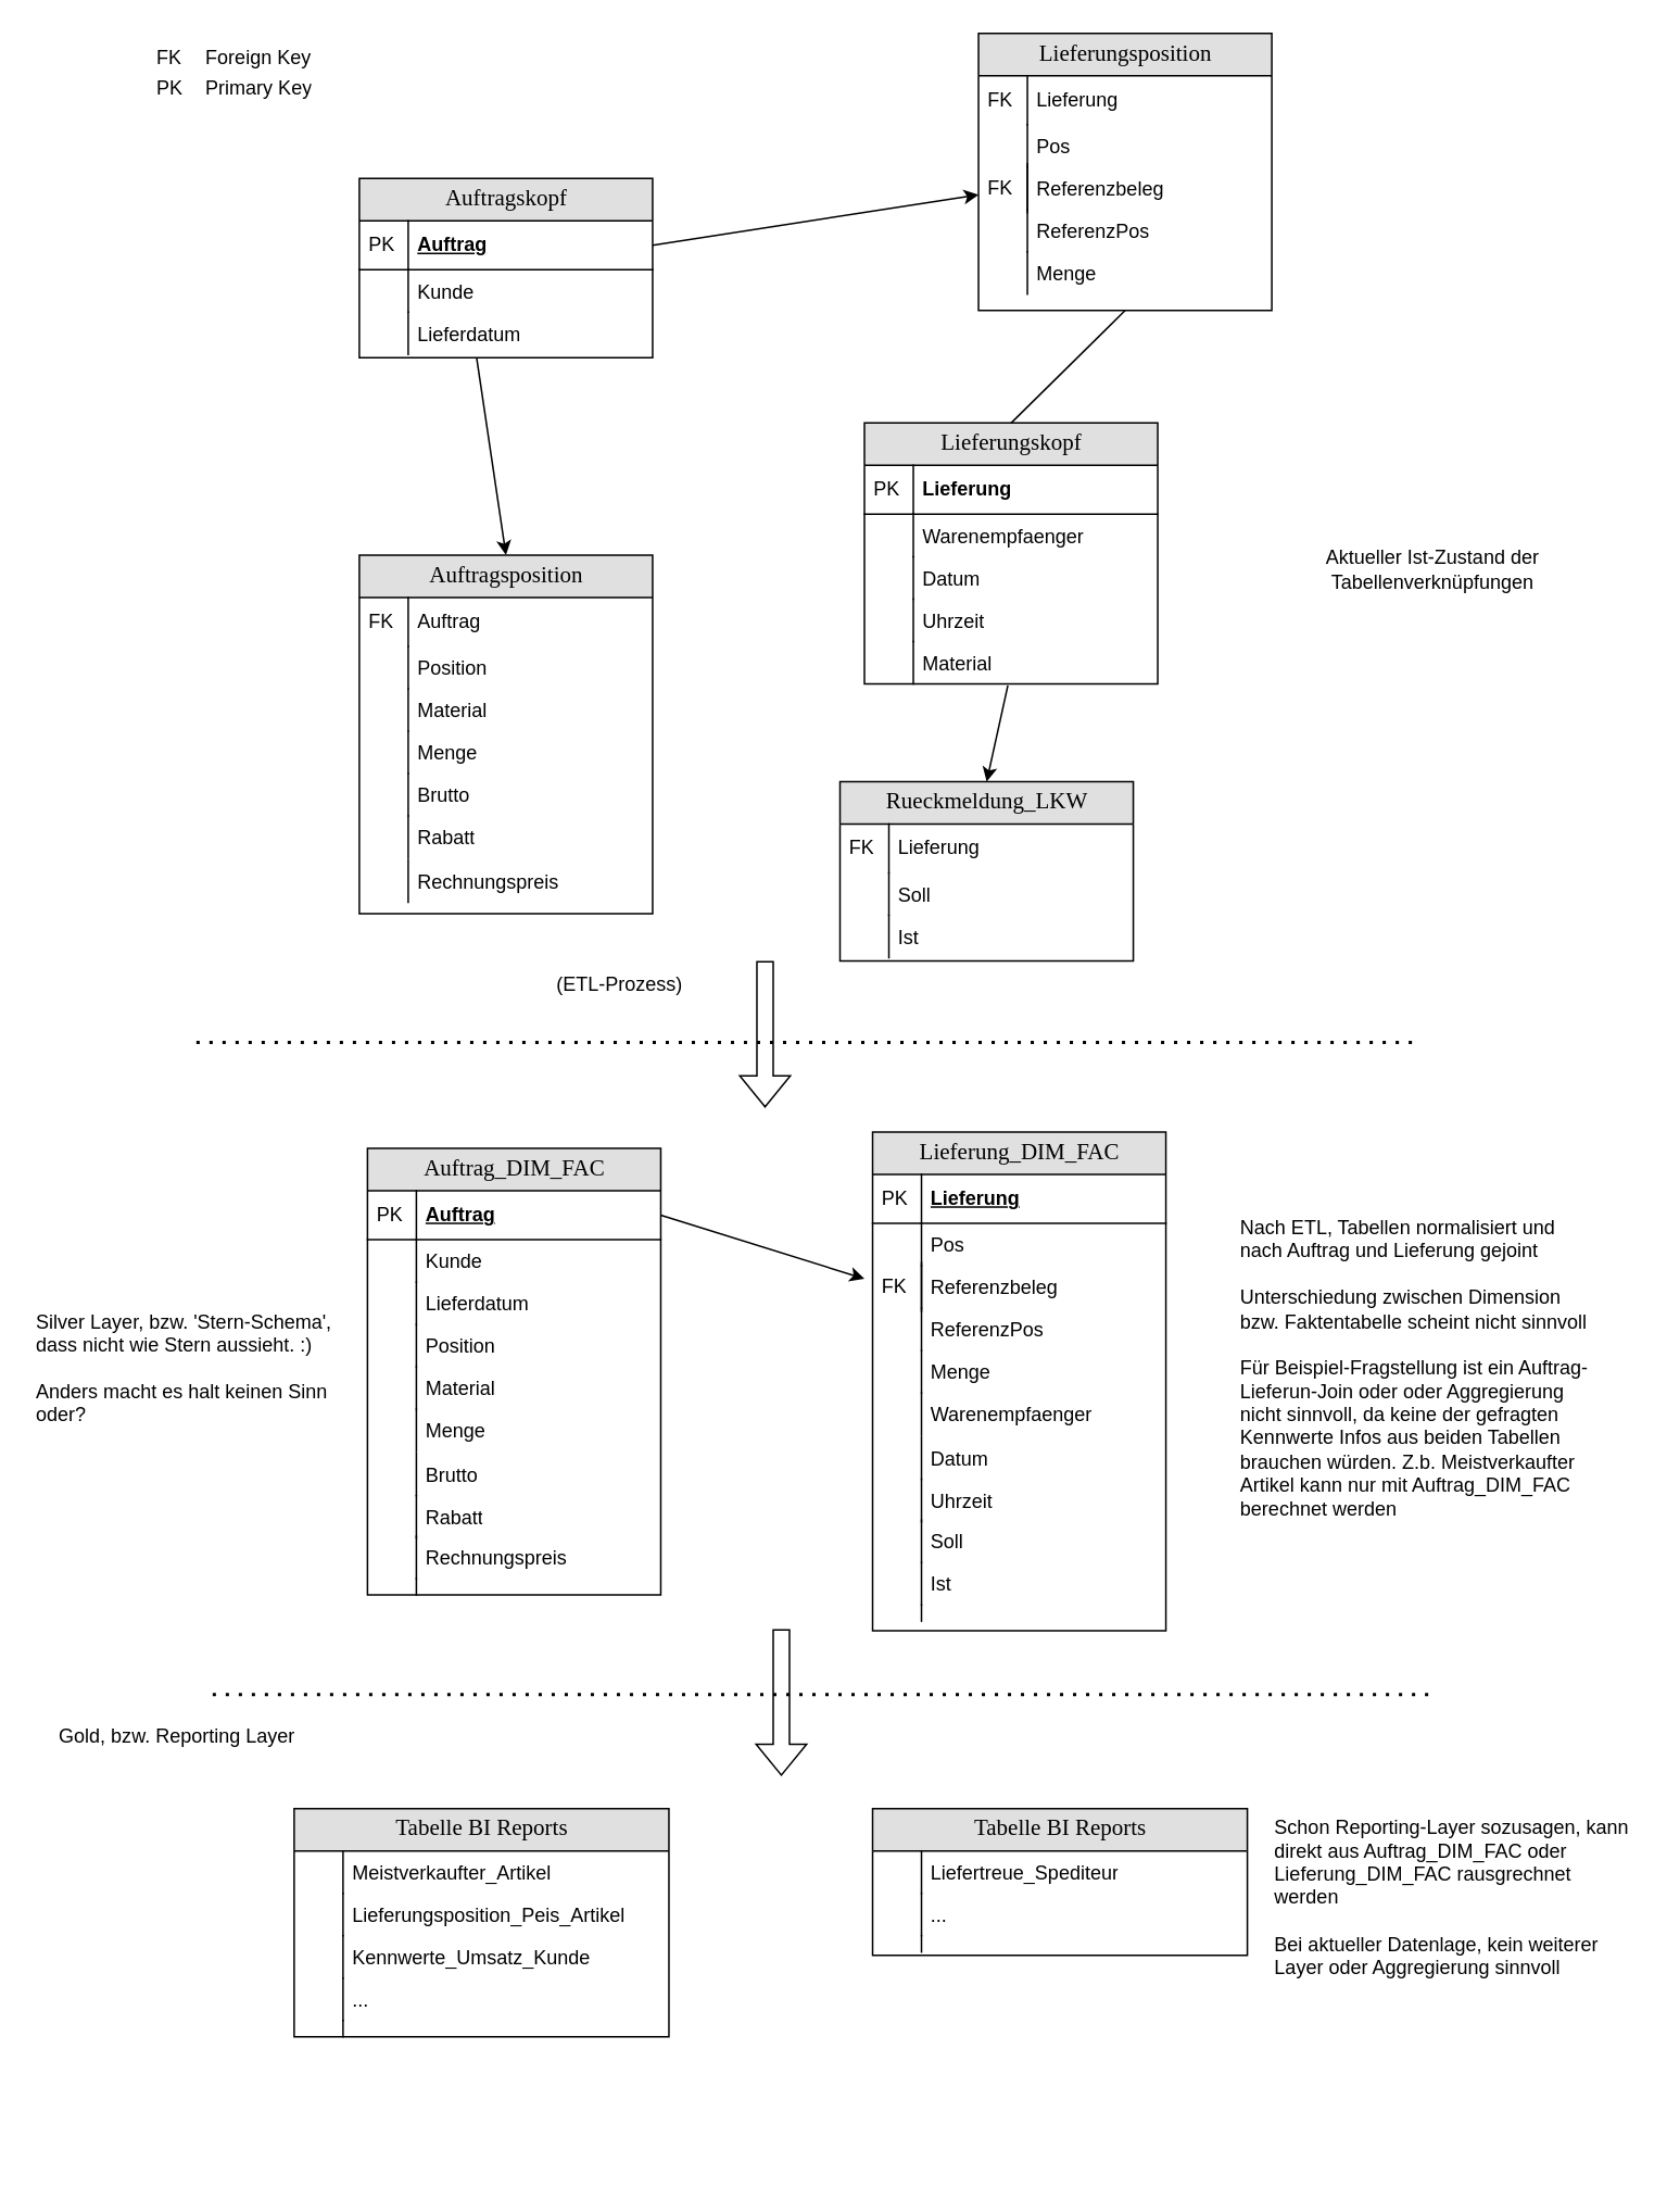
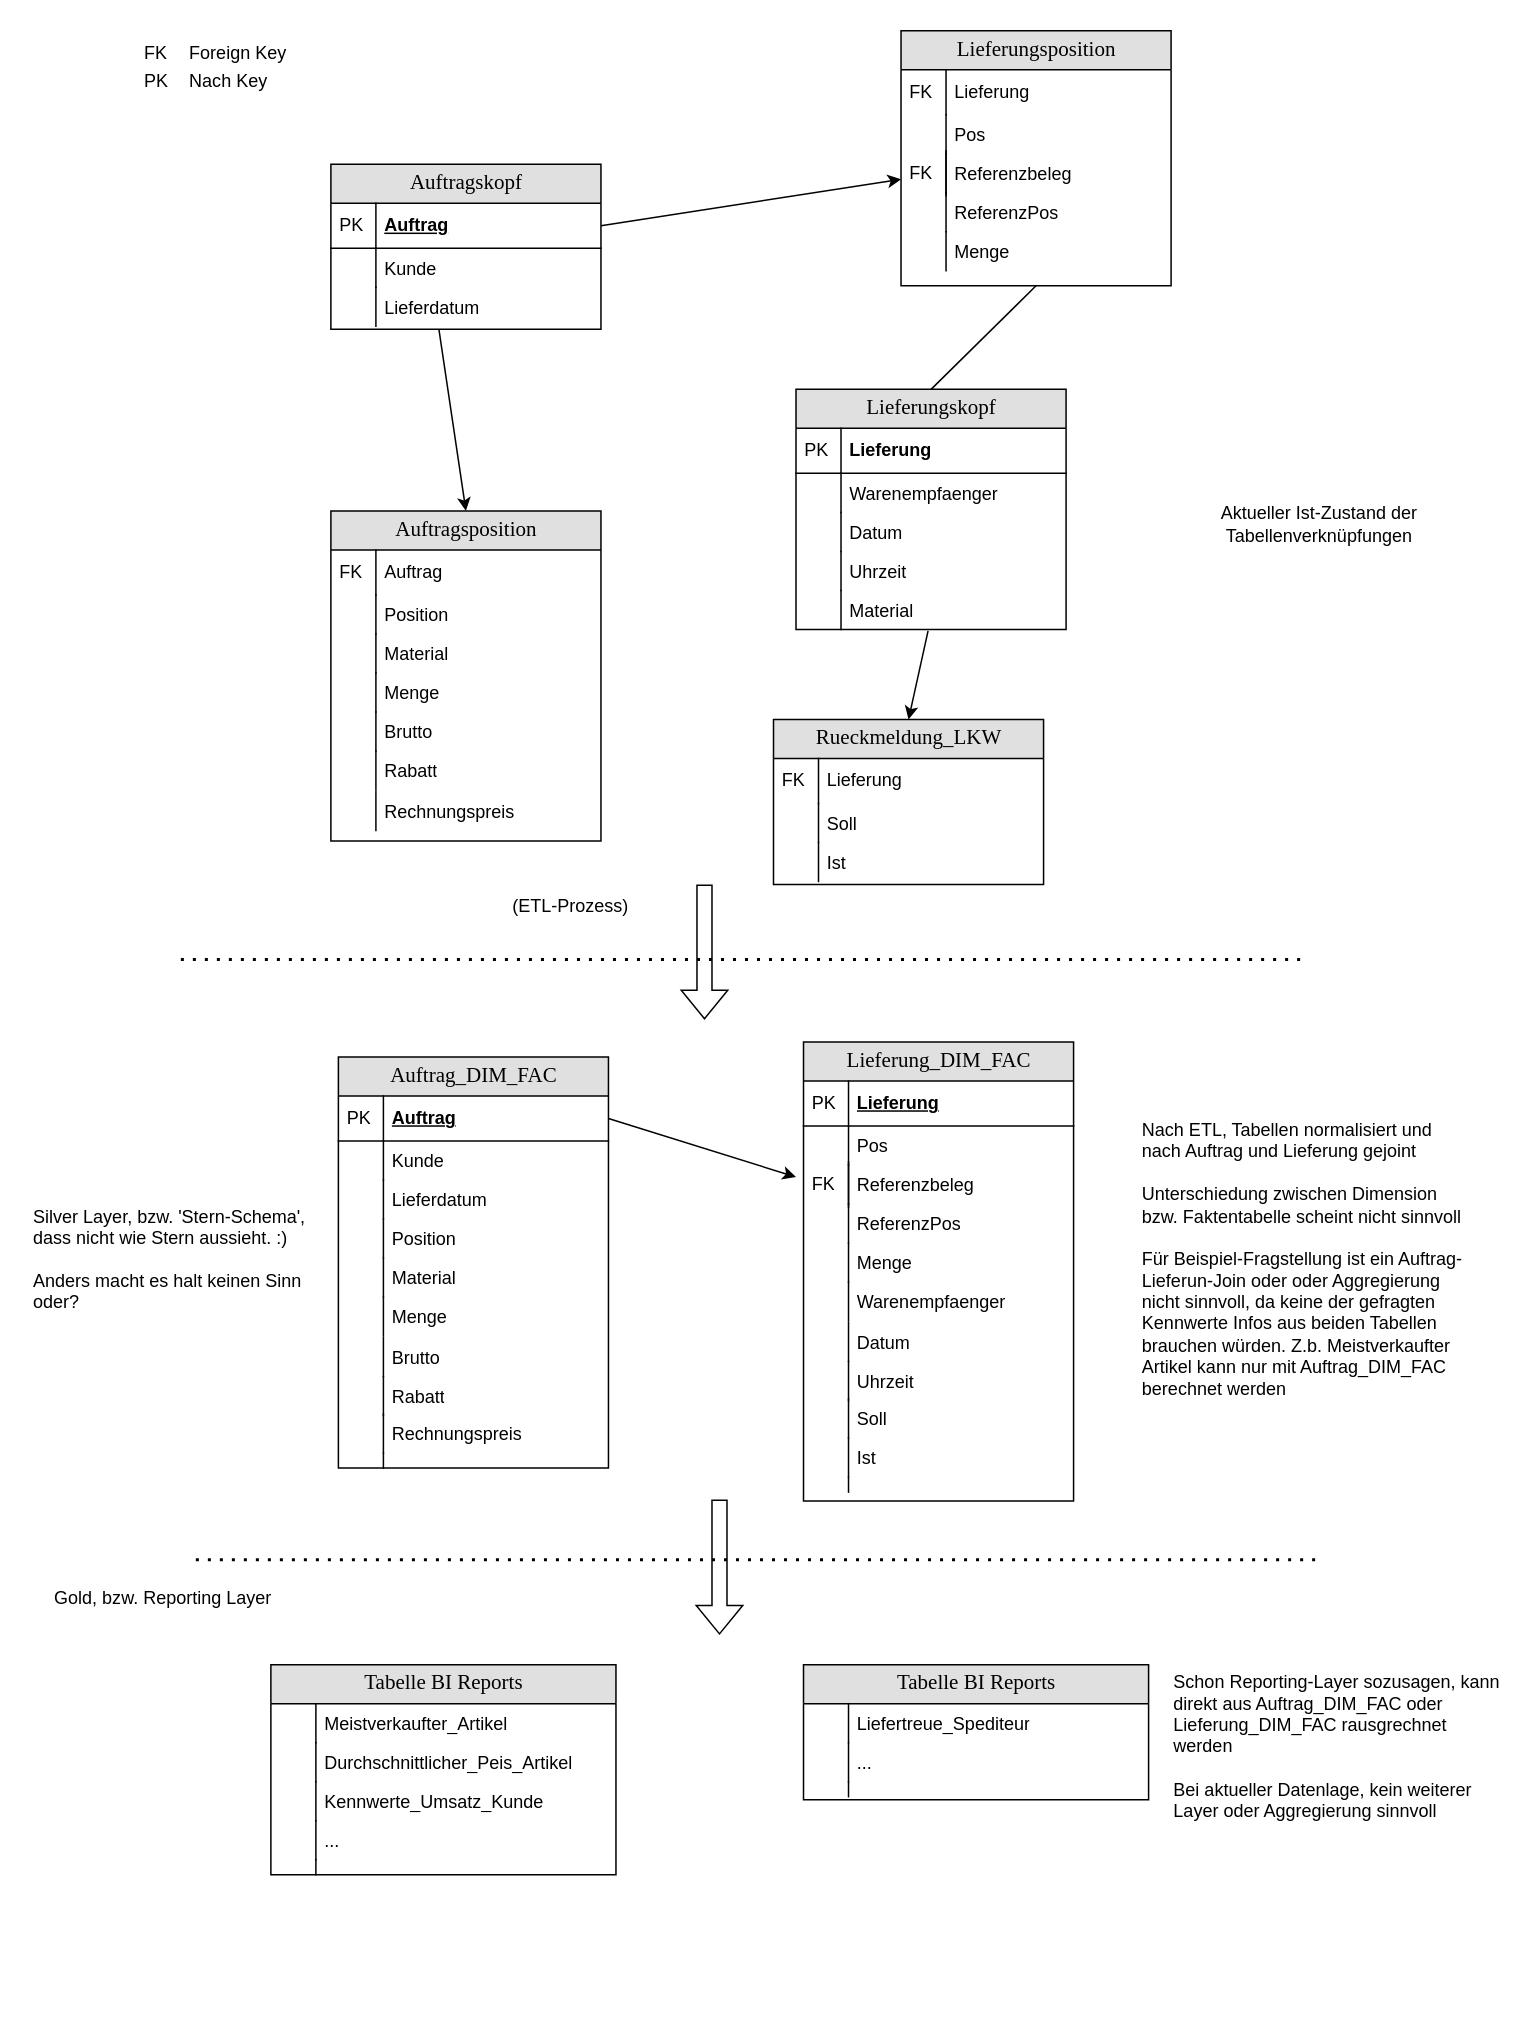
- <mxCell id="161" value="Primary Key" style="shape=partialRectangle;top=0;left=0;right=0;bottom=1;html=1;align=left;verticalAlign=middle;fillColor=none;spacingLeft=34;spacingRight=4;whiteSpace=wrap;overflow=hidden;rotatable=0;points=[[0,0.5],[1,0.5]];portConstraint=eastwest;dropTarget=0;fontStyle=0;strokeColor=none;" vertex="1" parent="1"><mxGeometry x="90" y="39" width="180" height="30" as="geometry" /></mxCell>
+ <mxCell id="161" value="Nach Key" style="shape=partialRectangle;top=0;left=0;right=0;bottom=1;html=1;align=left;verticalAlign=middle;fillColor=none;spacingLeft=34;spacingRight=4;whiteSpace=wrap;overflow=hidden;rotatable=0;points=[[0,0.5],[1,0.5]];portConstraint=eastwest;dropTarget=0;fontStyle=0;strokeColor=none;" vertex="1" parent="1"><mxGeometry x="90" y="39" width="180" height="30" as="geometry" /></mxCell>
- <mxCell id="6" value="Lieferungsposition_Peis_Artikel" style="shape=partialRectangle;top=0;left=0;right=0;bottom=0;html=1;align=left;verticalAlign=top;fillColor=none;spacingLeft=34;spacingRight=4;whiteSpace=wrap;overflow=hidden;rotatable=0;points=[[0,0.5],[1,0.5]];portConstraint=eastwest;dropTarget=0;" parent="3" vertex="1"><mxGeometry y="52" width="230" height="26" as="geometry" /></mxCell>
+ <mxCell id="6" value="Durchschnittlicher_Peis_Artikel" style="shape=partialRectangle;top=0;left=0;right=0;bottom=0;html=1;align=left;verticalAlign=top;fillColor=none;spacingLeft=34;spacingRight=4;whiteSpace=wrap;overflow=hidden;rotatable=0;points=[[0,0.5],[1,0.5]];portConstraint=eastwest;dropTarget=0;" parent="3" vertex="1"><mxGeometry y="52" width="230" height="26" as="geometry" /></mxCell>
